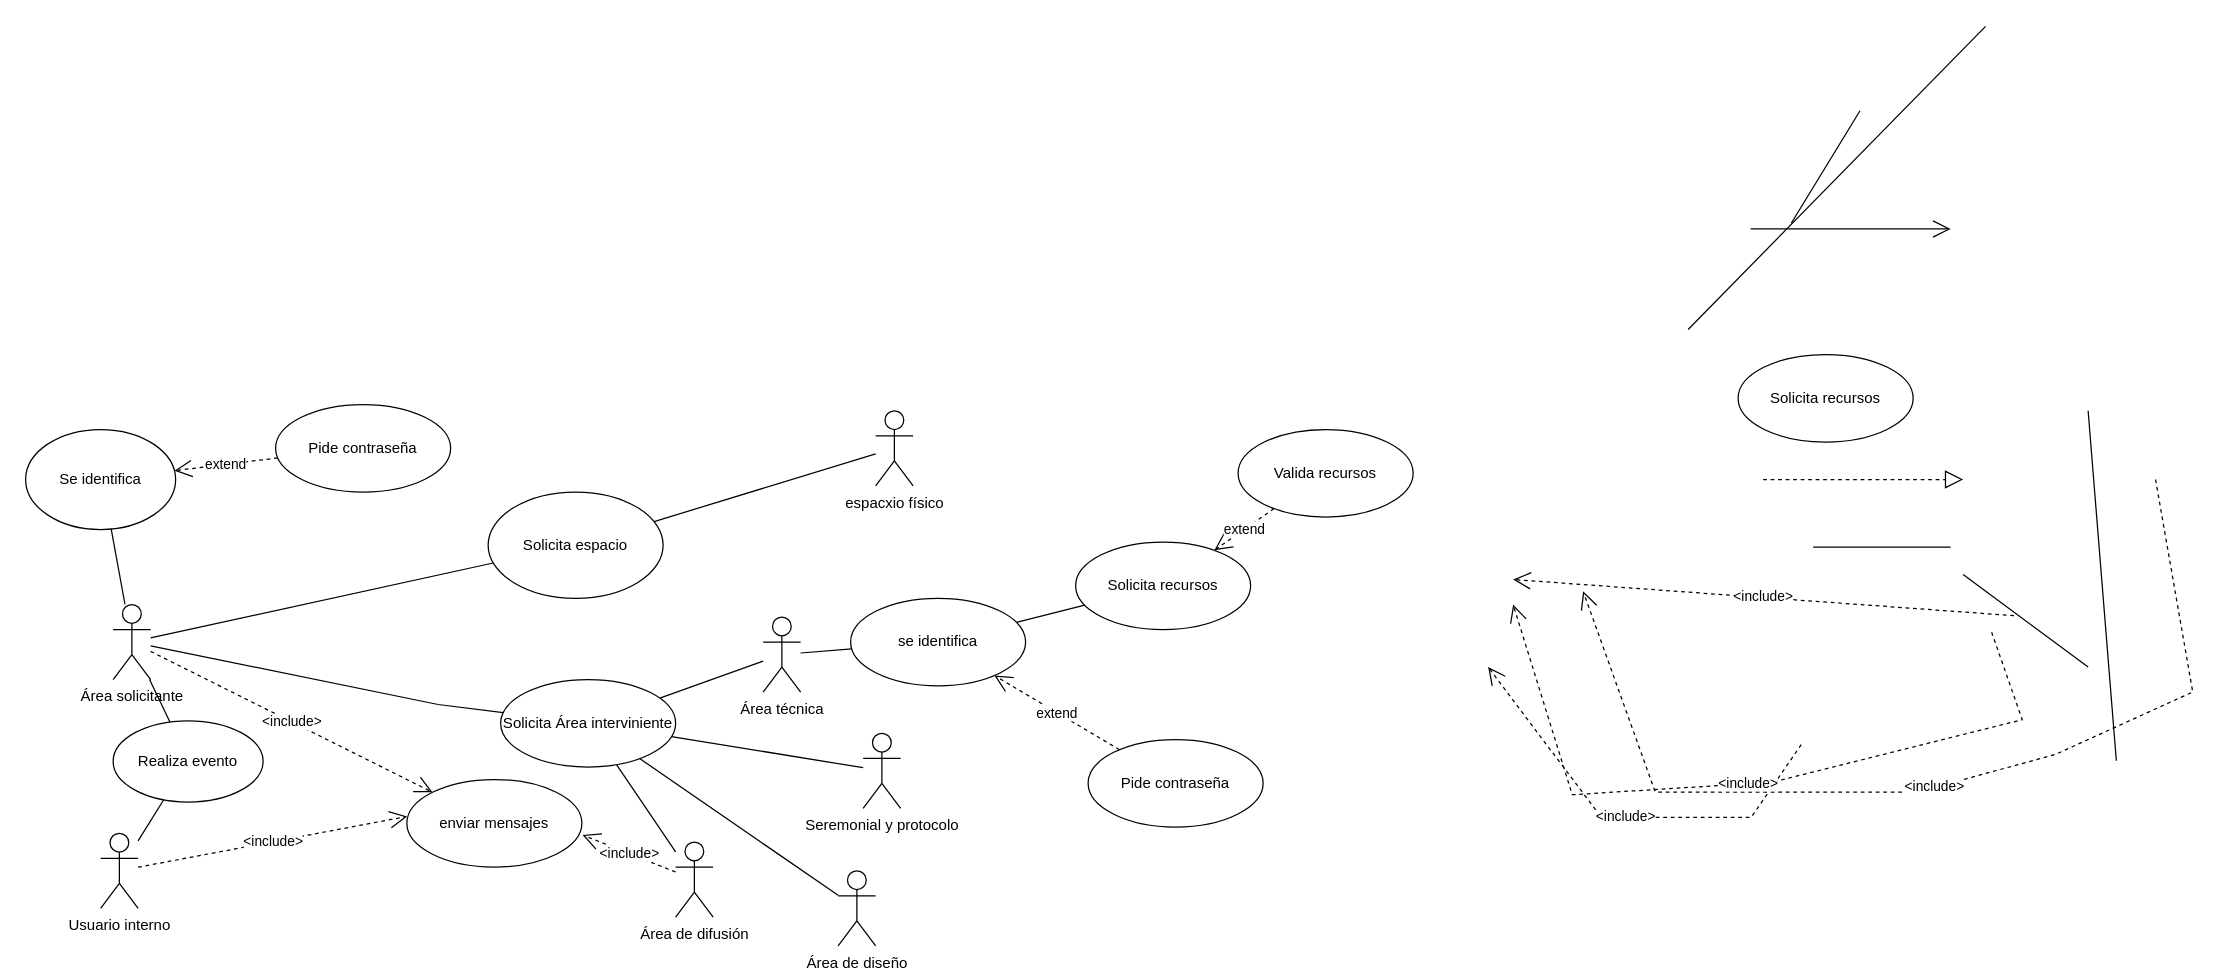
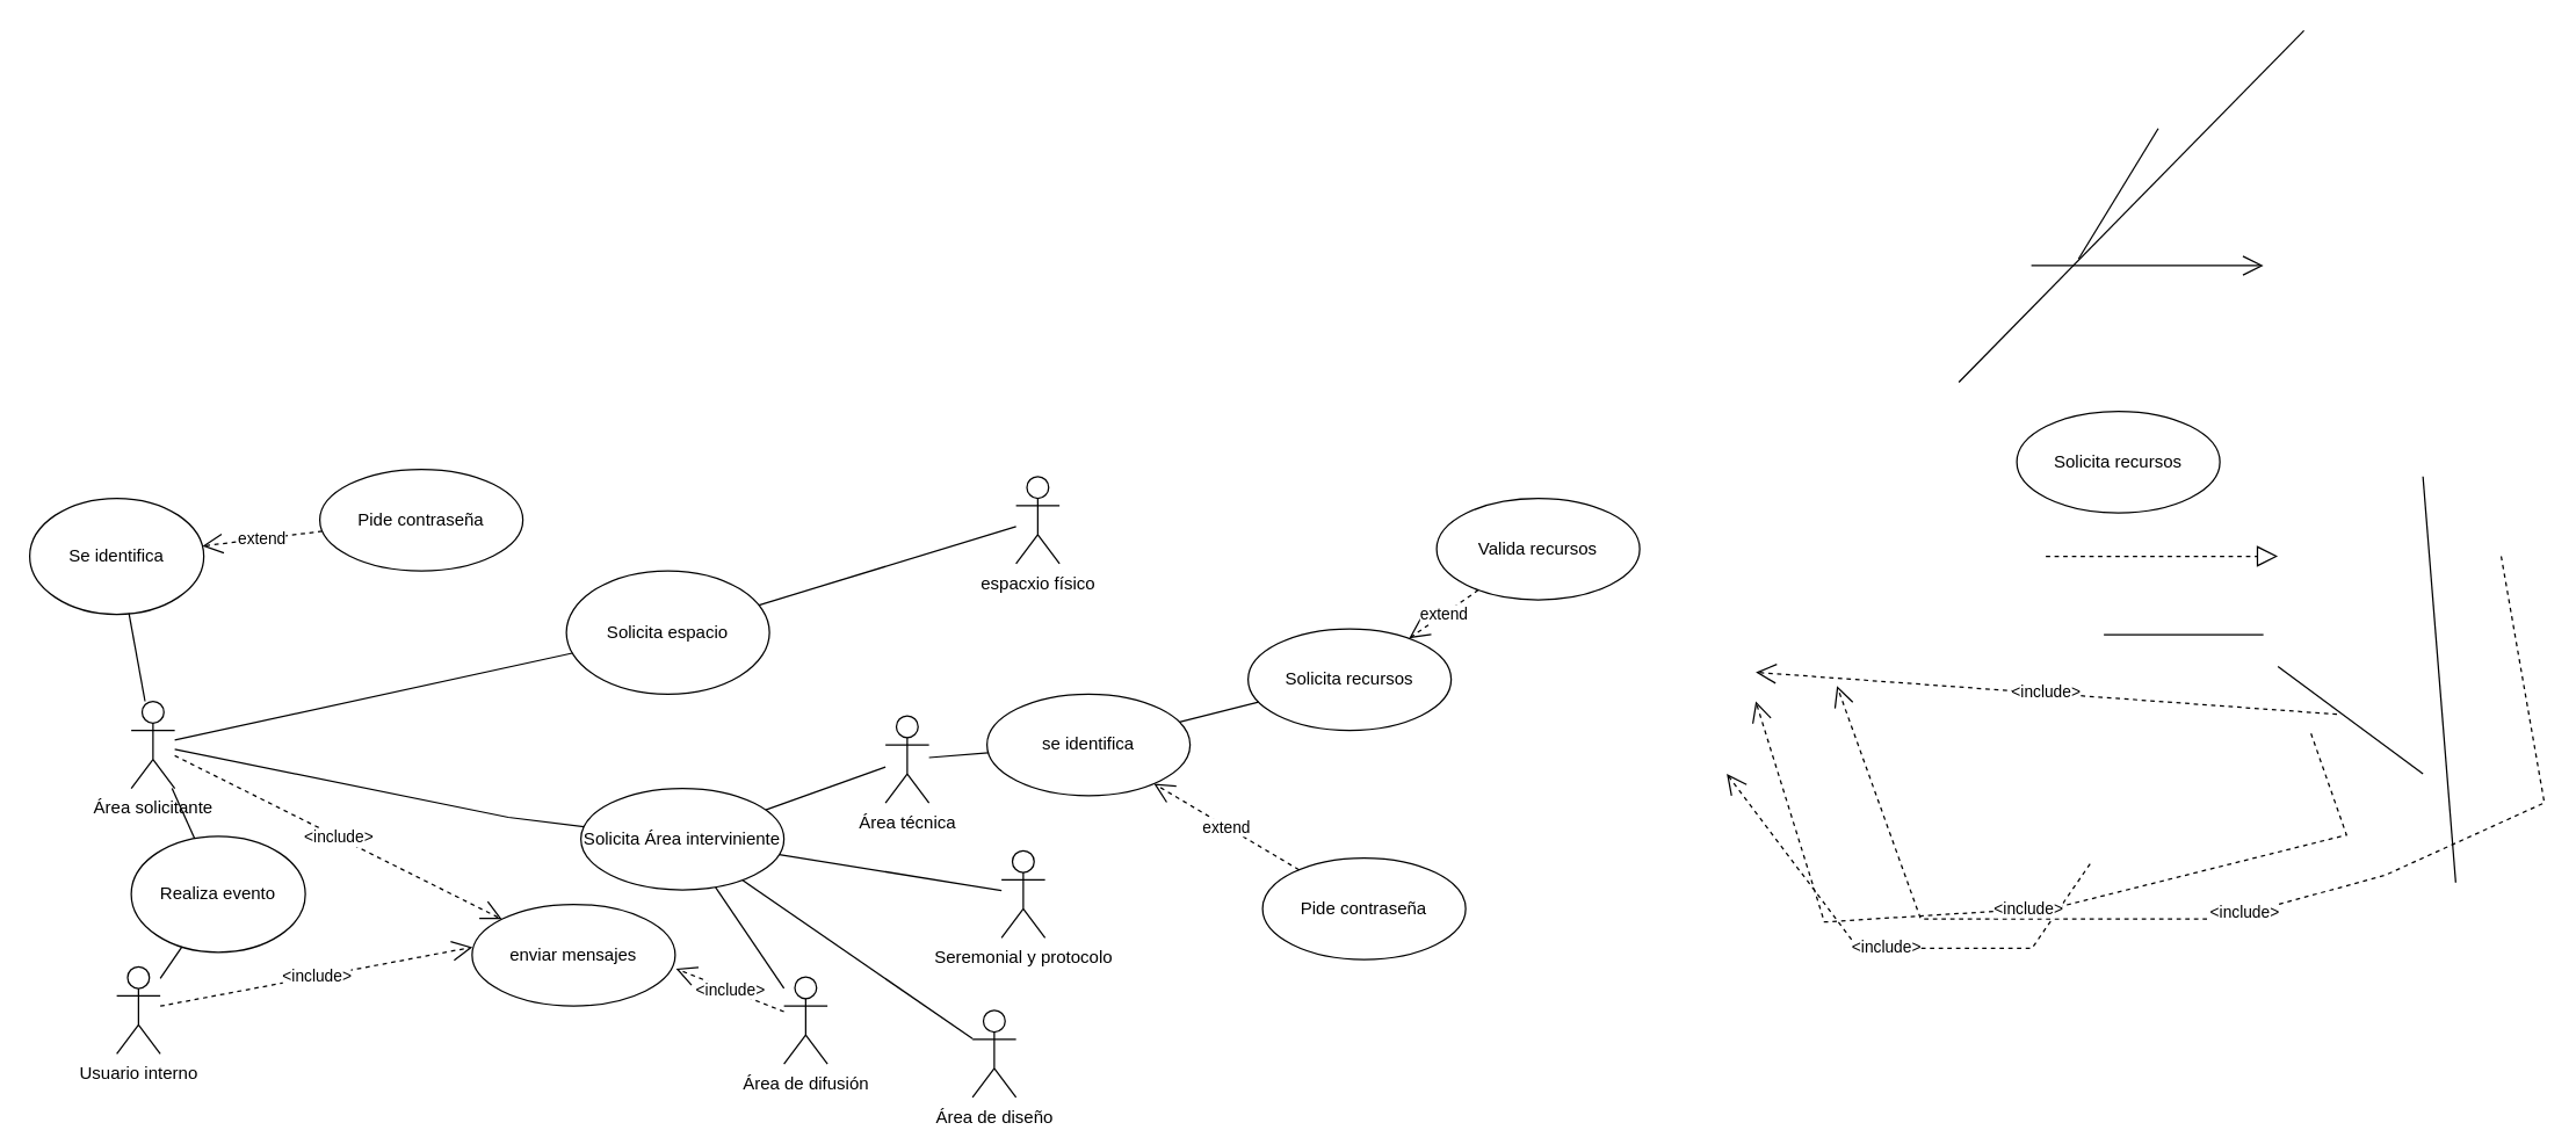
- <mxCell id="8" value="Realiza evento" style="ellipse;whiteSpace=wrap;html=1;" vertex="1" parent="1"><mxGeometry x="90" y="576" width="120" height="65" as="geometry" /></mxCell>
+ <mxCell id="8" value="Realiza evento" style="ellipse;whiteSpace=wrap;html=1;" vertex="1" parent="1"><mxGeometry x="90" y="576" width="120" height="80" as="geometry" /></mxCell>
